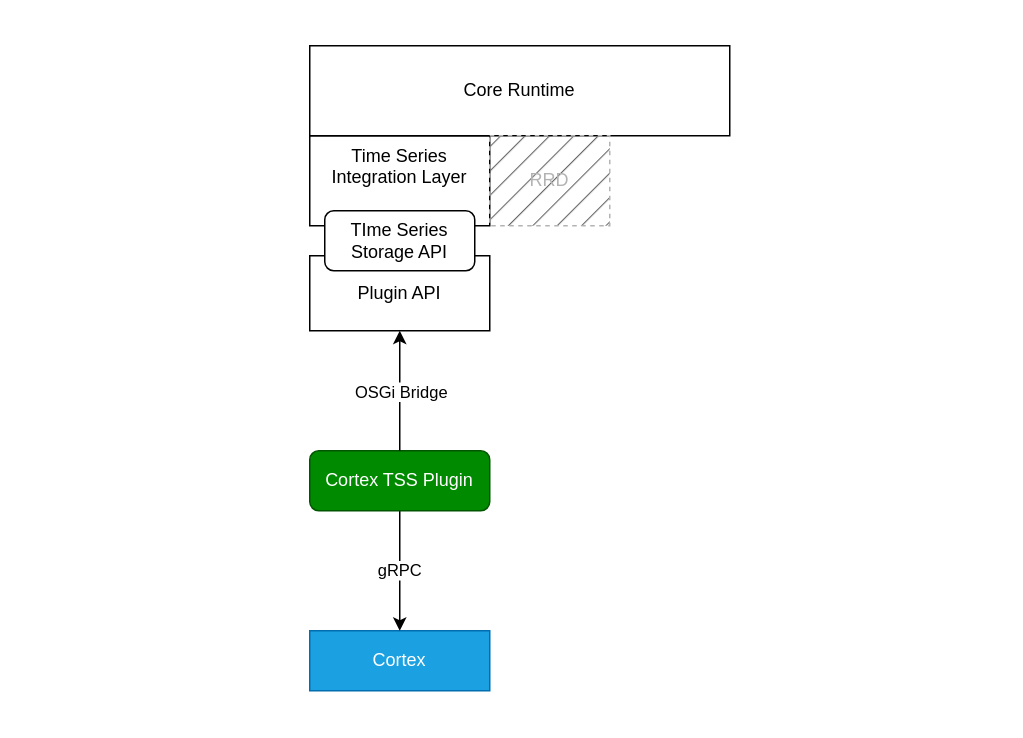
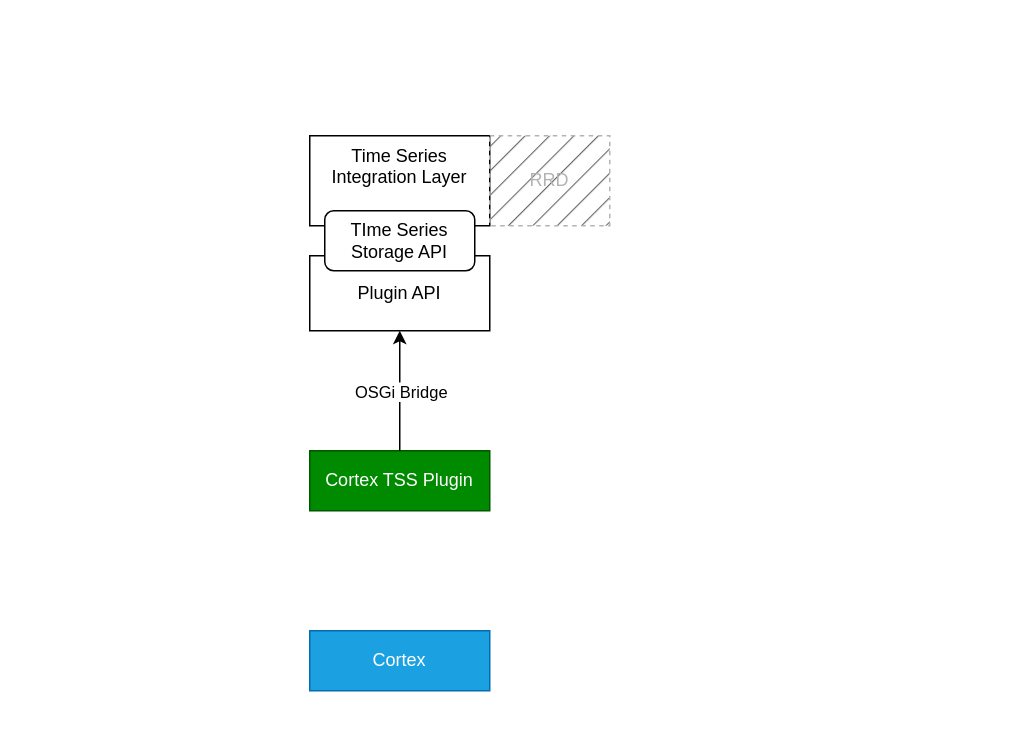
- <mxCell id="11" value="Core Runtime" style="rounded=0;whiteSpace=wrap;html=1;verticalAlign=middle;" vertex="1" parent="1"><mxGeometry x="206" y="30" width="280" height="60" as="geometry" /></mxCell>
- <mxCell id="5" value="Cortex TSS Plugin" style="whiteSpace=wrap;html=1;fillColor=#008a00;fontColor=#ffffff;strokeColor=#005700;rounded=1;" vertex="1" parent="1"><mxGeometry x="206" y="300" width="120" height="40" as="geometry" /></mxCell>
+ <mxCell id="5" value="Cortex TSS Plugin" style="rounded=0;whiteSpace=wrap;html=1;fillColor=#008a00;fontColor=#ffffff;strokeColor=#005700;" vertex="1" parent="1"><mxGeometry x="206" y="300" width="120" height="40" as="geometry" /></mxCell>
- <mxCell id="4" value="gRPC" style="edgeStyle=orthogonalEdgeStyle;rounded=0;orthogonalLoop=1;jettySize=auto;html=1;entryX=0.5;entryY=0;entryDx=0;entryDy=0;" edge="1" parent="1" source="5" target="3"><mxGeometry relative="1" as="geometry"><Array as="points"><mxPoint x="266" y="380" /><mxPoint x="266" y="380" /></Array><mxPoint as="offset" /></mxGeometry></mxCell>
